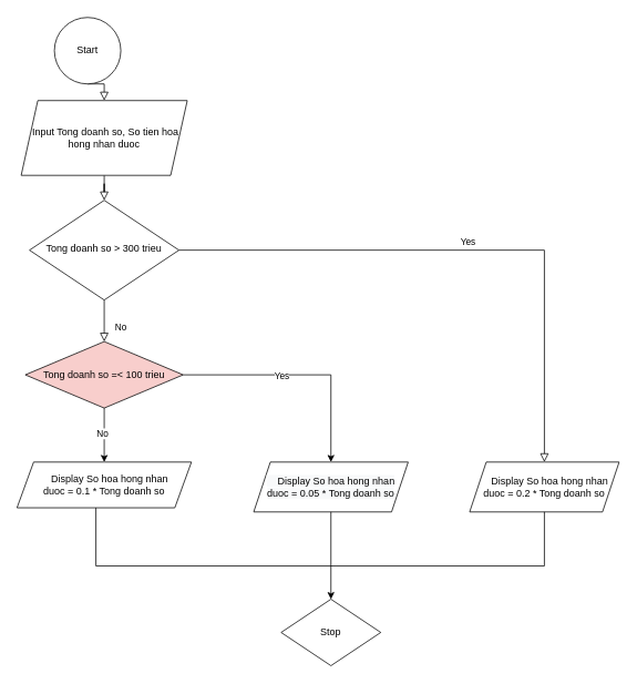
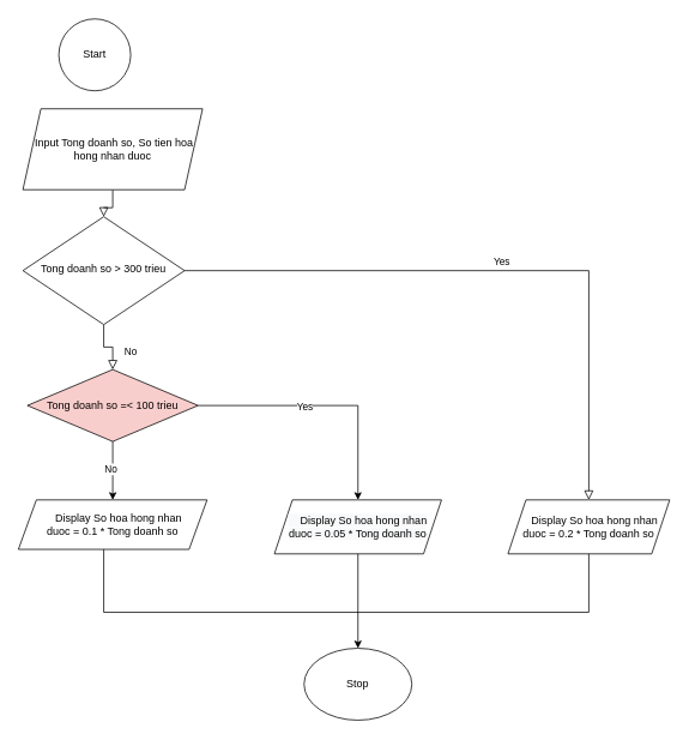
- <mxCell id="2" value="" style="rounded=0;html=1;jettySize=auto;orthogonalLoop=1;fontSize=11;endArrow=block;endFill=0;endSize=8;strokeWidth=1;shadow=0;labelBackgroundColor=none;edgeStyle=orthogonalEdgeStyle;exitX=0.5;exitY=1;exitDx=0;exitDy=0;entryX=0.5;entryY=0;entryDx=0;entryDy=0;" parent="1" source="7" target="8" edge="1"><mxGeometry relative="1" as="geometry"><mxPoint x="125" y="120" as="sourcePoint" /><mxPoint x="125" y="170" as="targetPoint" /></mxGeometry></mxCell>
- <mxCell id="6" value="Tong doanh so &amp;gt; 300 trieu" style="rhombus;whiteSpace=wrap;html=1;shadow=0;fontFamily=Helvetica;fontSize=12;align=center;strokeWidth=1;spacing=6;spacingTop=-4;" parent="1" vertex="1"><mxGeometry x="35" y="240" width="180" height="120" as="geometry" /></mxCell>
+ <mxCell id="6" value="Tong doanh so &amp;gt; 300 trieu" style="rhombus;whiteSpace=wrap;html=1;shadow=0;fontFamily=Helvetica;fontSize=12;align=center;strokeWidth=1;spacing=6;spacingTop=-4;" parent="1" vertex="1"><mxGeometry x="25" y="240" width="180" height="120" as="geometry" /></mxCell>
- <mxCell id="17" value="Stop" style="rhombus;whiteSpace=wrap;html=1;" vertex="1" parent="1"><mxGeometry x="338" y="720" width="120" height="80" as="geometry" /></mxCell>
+ <mxCell id="17" value="Stop" style="ellipse;whiteSpace=wrap;html=1;" vertex="1" parent="1"><mxGeometry x="338" y="720" width="120" height="80" as="geometry" /></mxCell>
